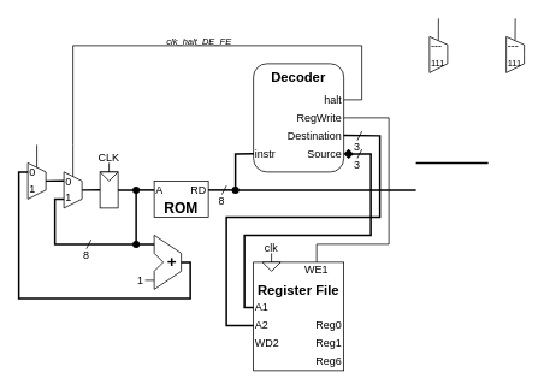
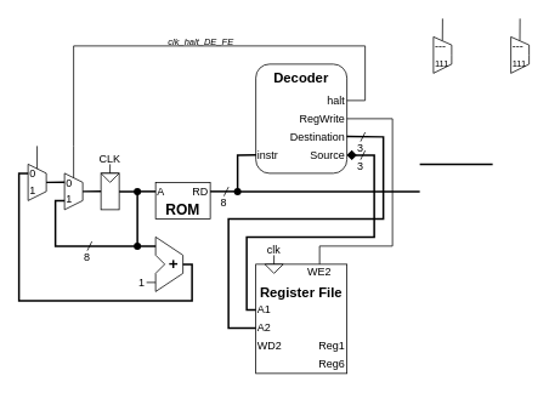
- <mxCell id="12" value="WE1" style="text;html=1;align=center;verticalAlign=middle;whiteSpace=wrap;rounded=0;spacingTop=0;spacingBottom=4;movable=1;resizable=1;rotatable=1;deletable=1;editable=1;locked=0;connectable=1;" parent="1" vertex="1"><mxGeometry x="330" y="290" width="40" height="20" as="geometry" /></mxCell>
+ <mxCell id="12" value="WE2" style="text;html=1;align=center;verticalAlign=middle;whiteSpace=wrap;rounded=0;spacingTop=0;spacingBottom=4;movable=1;resizable=1;rotatable=1;deletable=1;editable=1;locked=0;connectable=1;" parent="1" vertex="1"><mxGeometry x="330" y="290" width="40" height="20" as="geometry" /></mxCell>
- <mxCell id="6" value="Reg0" style="text;html=1;align=right;verticalAlign=middle;whiteSpace=wrap;rounded=0;labelPosition=center;verticalLabelPosition=middle;movable=1;resizable=1;rotatable=1;deletable=1;editable=1;locked=0;connectable=1;" parent="1" vertex="1"><mxGeometry x="340" y="350" width="40" height="20" as="geometry" /></mxCell>
